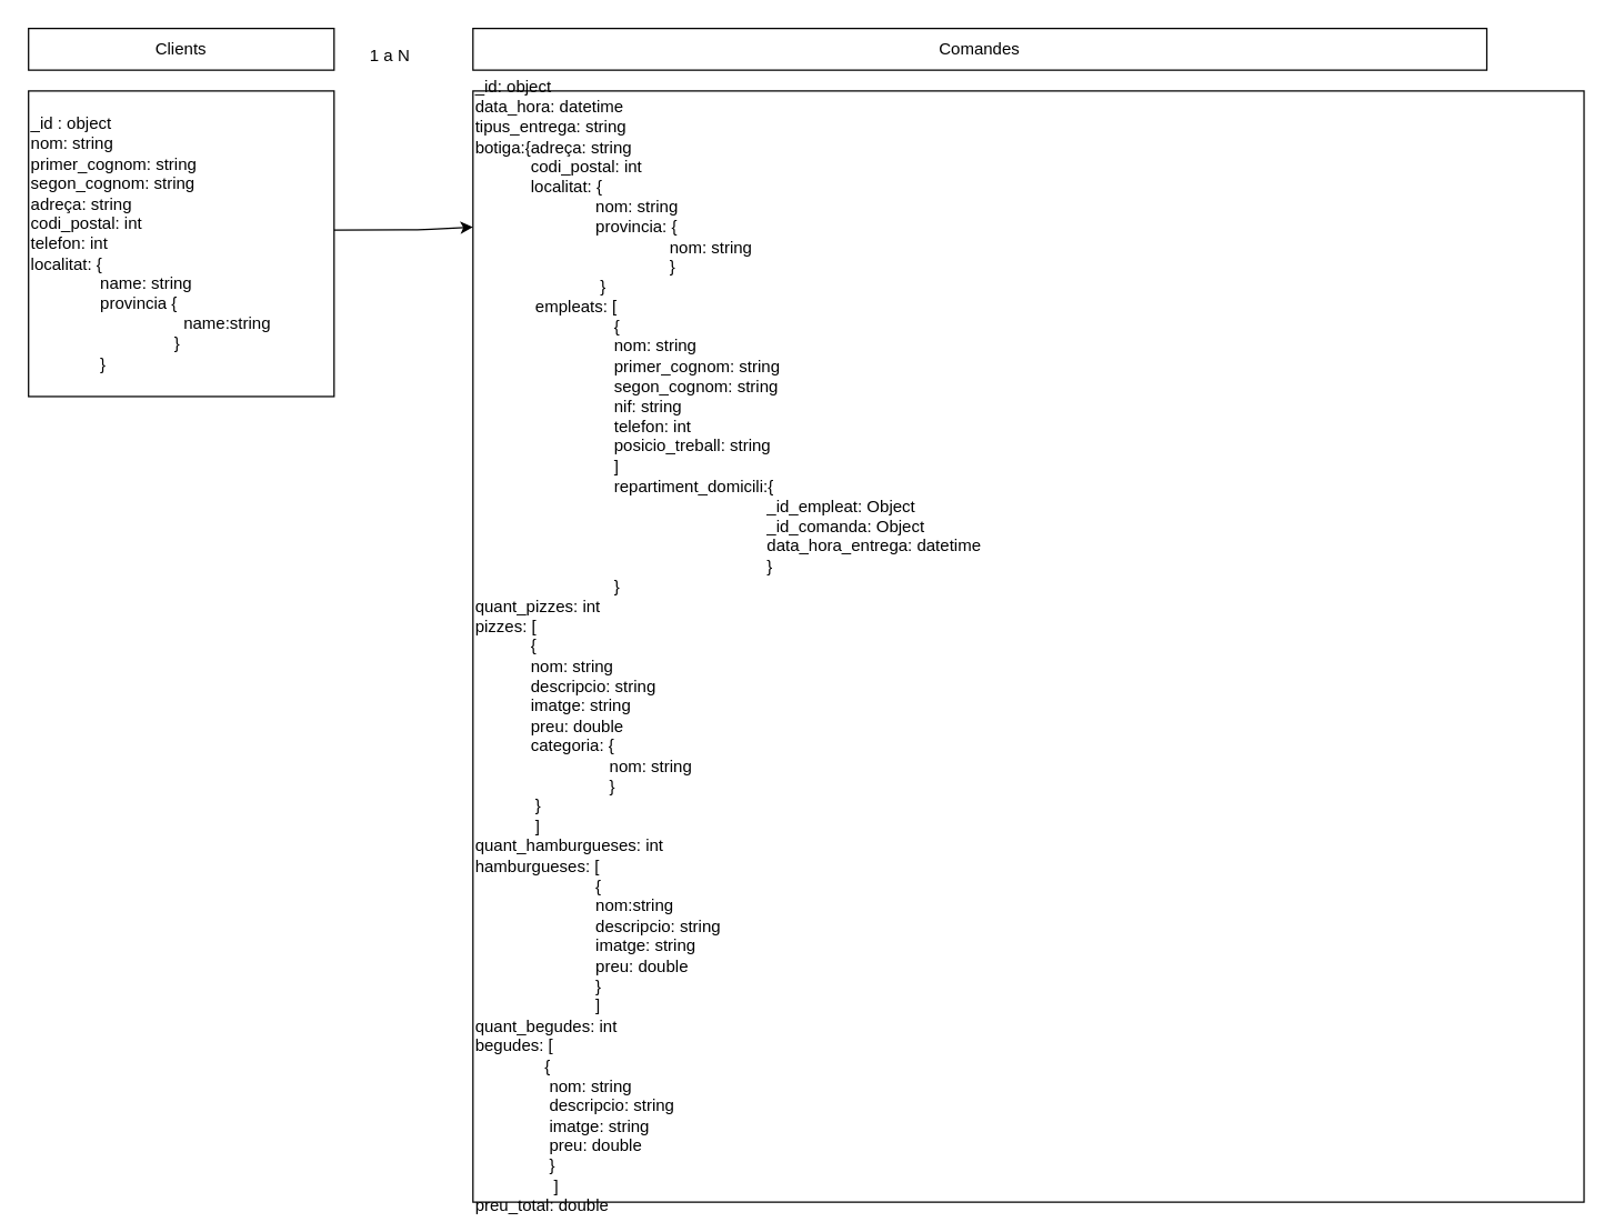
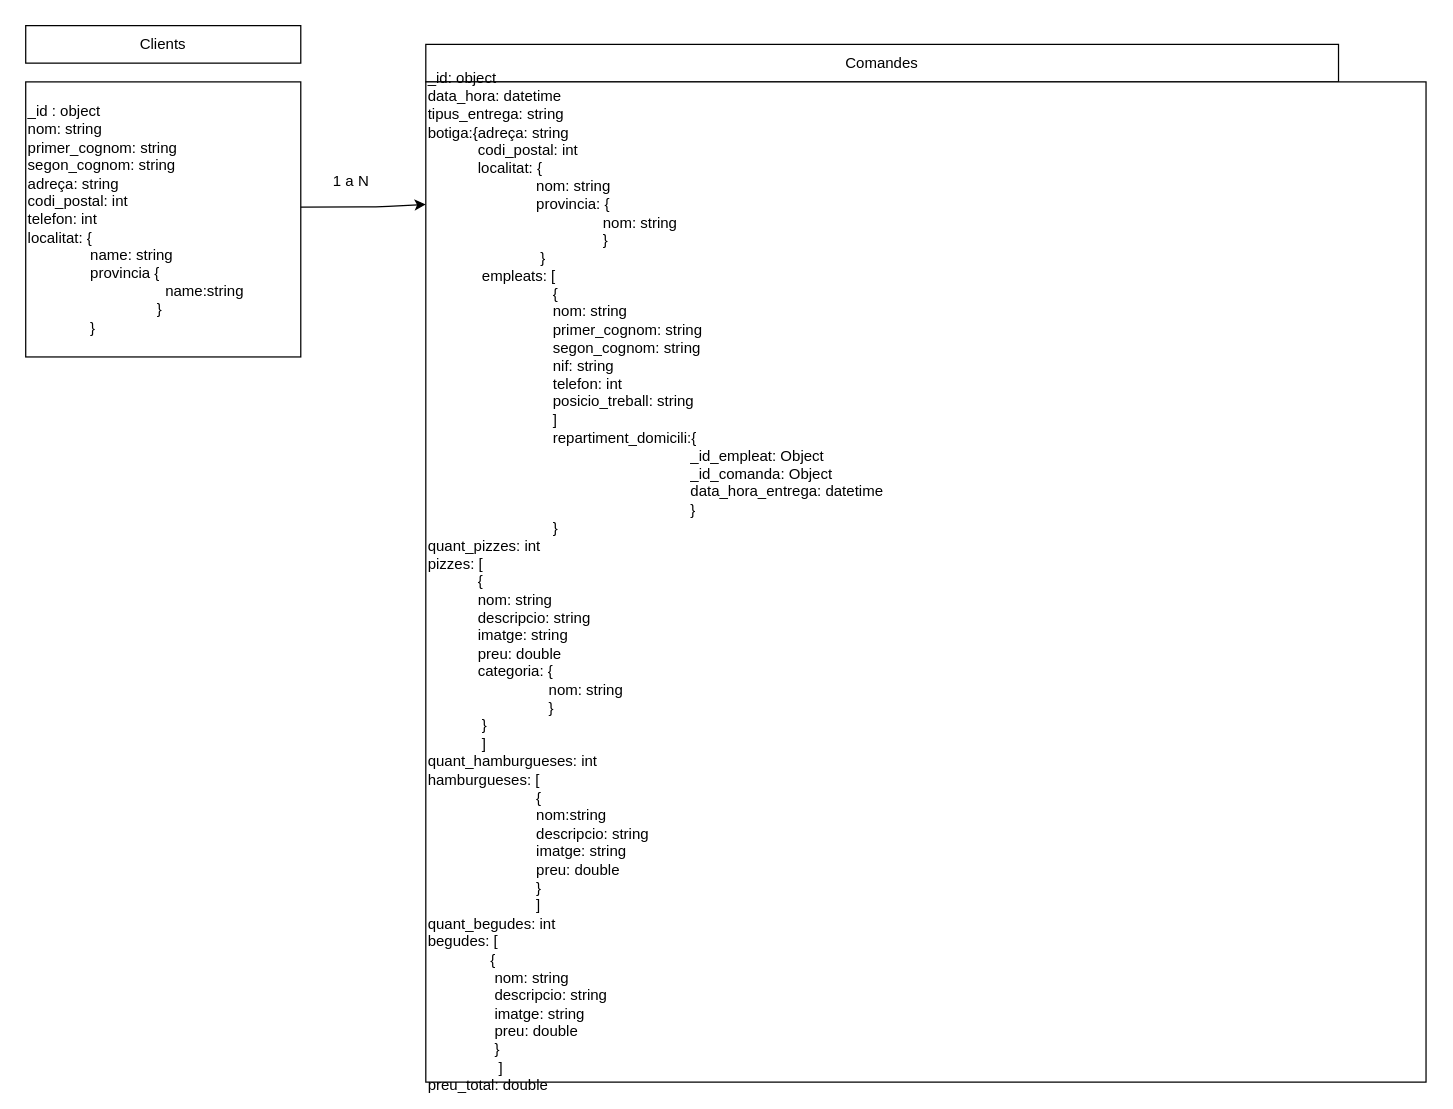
- <mxCell id="4" value="Comandes" style="rounded=0;whiteSpace=wrap;html=1;" parent="1" vertex="1"><mxGeometry x="340" y="20" width="730" height="30" as="geometry" /></mxCell>
+ <mxCell id="4" value="Comandes" style="rounded=0;whiteSpace=wrap;html=1;" parent="1" vertex="1"><mxGeometry x="340" y="35" width="730" height="30" as="geometry" /></mxCell>
- <mxCell id="7" value="1 a N" style="text;html=1;align=center;verticalAlign=middle;resizable=0;points=[];autosize=1;" parent="1" vertex="1"><mxGeometry x="260" y="30" width="40" height="20" as="geometry" /></mxCell>
+ <mxCell id="7" value="1 a N" style="text;html=1;align=center;verticalAlign=middle;resizable=0;points=[];autosize=1;" parent="1" vertex="1"><mxGeometry x="260" y="135" width="40" height="20" as="geometry" /></mxCell>
